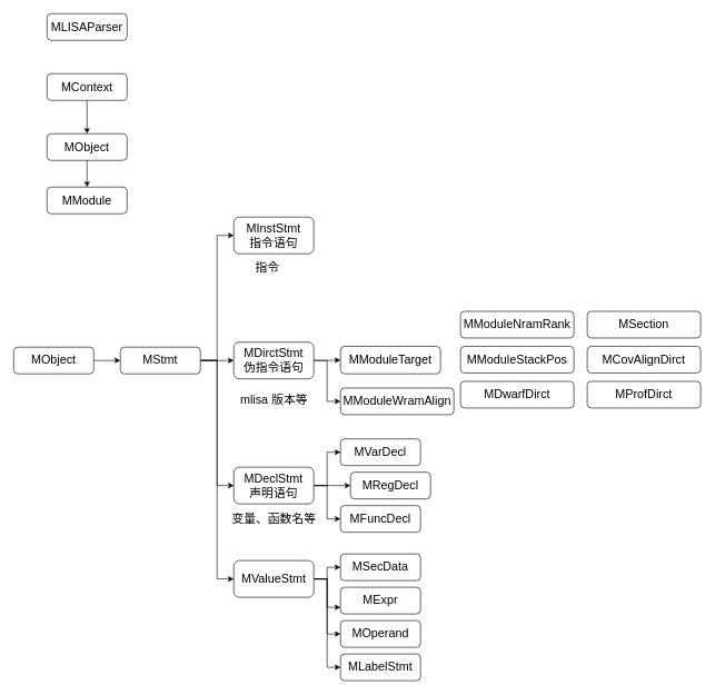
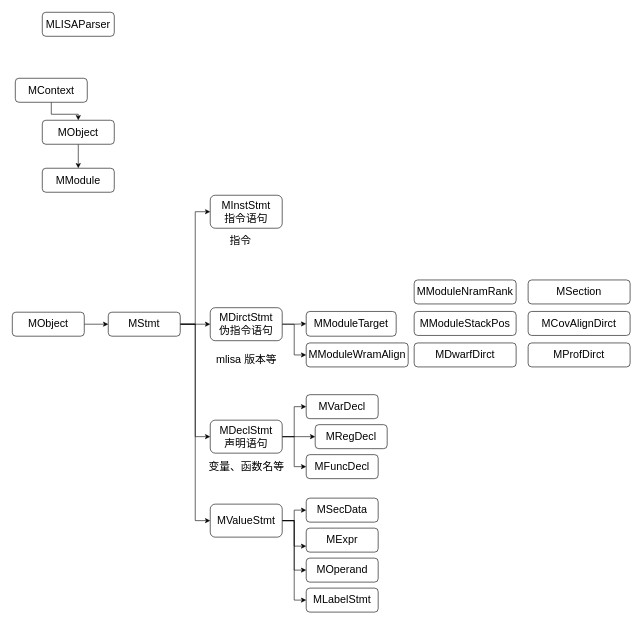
- <mxCell id="7" value="&lt;font style=&quot;font-size: 18px;&quot;&gt;MContext&lt;/font&gt;" style="rounded=1;whiteSpace=wrap;html=1;fontSize=12;glass=0;strokeWidth=1;shadow=0;" vertex="1" parent="1"><mxGeometry x="70" y="110" width="120" height="40" as="geometry" /></mxCell>
+ <mxCell id="7" value="&lt;font style=&quot;font-size: 18px;&quot;&gt;MContext&lt;/font&gt;" style="rounded=1;whiteSpace=wrap;html=1;fontSize=12;glass=0;strokeWidth=1;shadow=0;" vertex="1" parent="1"><mxGeometry x="25" y="130" width="120" height="40" as="geometry" /></mxCell>
- <mxCell id="30" value="&lt;font style=&quot;font-size: 18px;&quot;&gt;MModuleWramAlign&lt;/font&gt;" style="rounded=1;whiteSpace=wrap;html=1;fontSize=12;glass=0;strokeWidth=1;shadow=0;" vertex="1" parent="1"><mxGeometry x="510" y="581.25" width="170" height="40" as="geometry" /></mxCell>
+ <mxCell id="30" value="&lt;font style=&quot;font-size: 18px;&quot;&gt;MModuleWramAlign&lt;/font&gt;" style="rounded=1;whiteSpace=wrap;html=1;fontSize=12;glass=0;strokeWidth=1;shadow=0;" vertex="1" parent="1"><mxGeometry x="510" y="571.25" width="170" height="40" as="geometry" /></mxCell>
